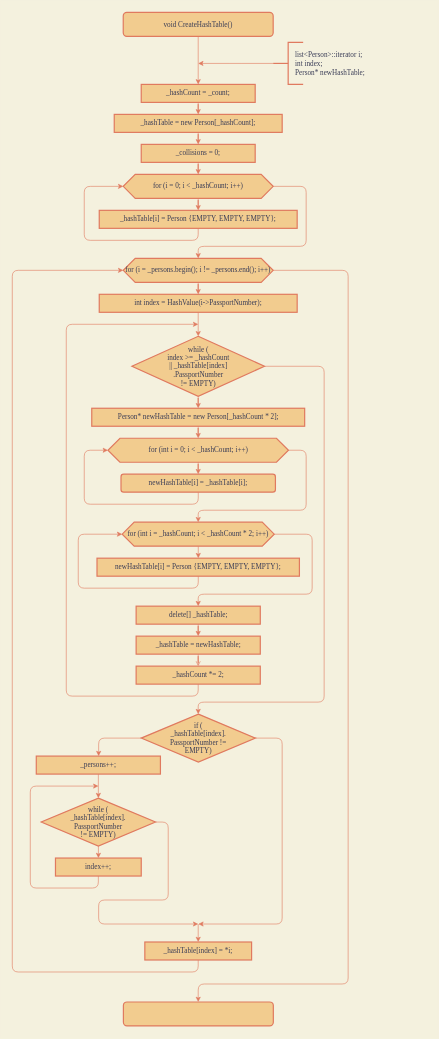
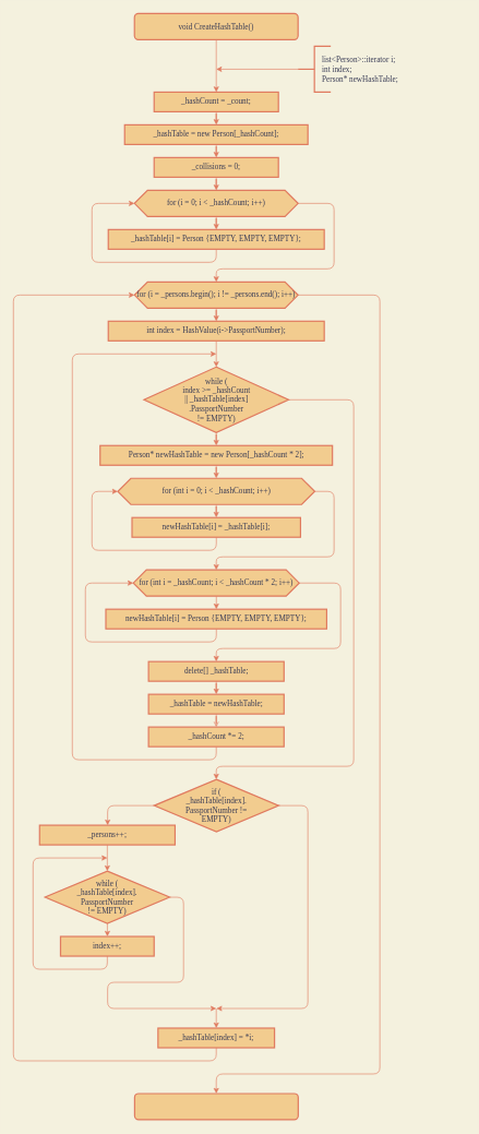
- <mxCell id="29" value="newHashTable[i] = _hashTable[i];" style="whiteSpace=wrap;html=1;labelBackgroundColor=none;sketch=0;strokeColor=#E07A5F;strokeWidth=2;fillColor=#F2CC8F;fontFamily=Cascadia mono;fontColor=#393C56;align=center;rounded=1;" vertex="1" parent="1"><mxGeometry x="201.25" y="790" width="257.5" height="30" as="geometry" /></mxCell>
+ <mxCell id="29" value="newHashTable[i] = _hashTable[i];" style="rounded=0;whiteSpace=wrap;html=1;labelBackgroundColor=none;sketch=0;strokeColor=#E07A5F;strokeWidth=2;fillColor=#F2CC8F;fontFamily=Cascadia mono;fontColor=#393C56;align=center;" vertex="1" parent="1"><mxGeometry x="201.25" y="790" width="257.5" height="30" as="geometry" /></mxCell>
